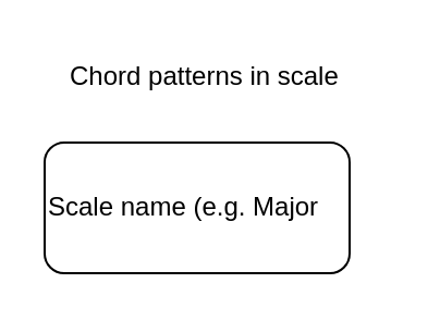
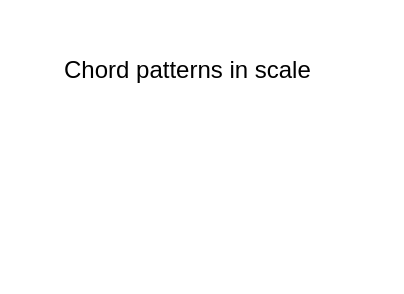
- <mxCell id="2" value="Scale name (e.g. Major" style="rounded=1;whiteSpace=wrap;html=1;align=left;" vertex="1" parent="1"><mxGeometry x="20" y="65" width="140" height="60" as="geometry" /></mxCell>
